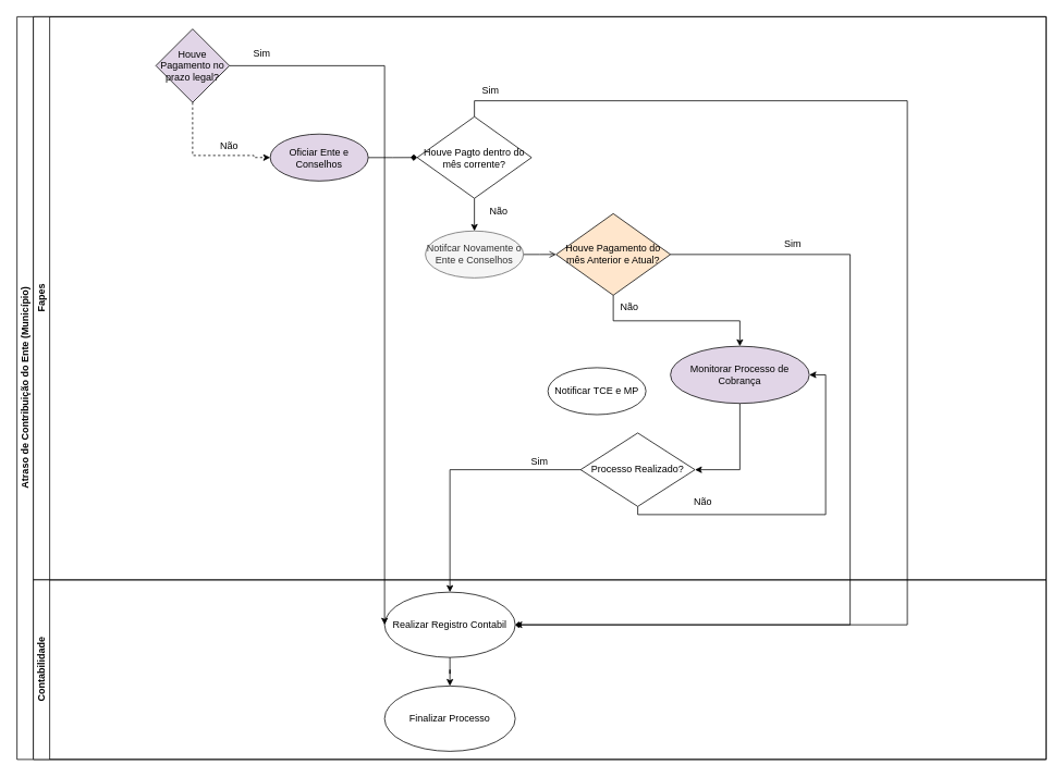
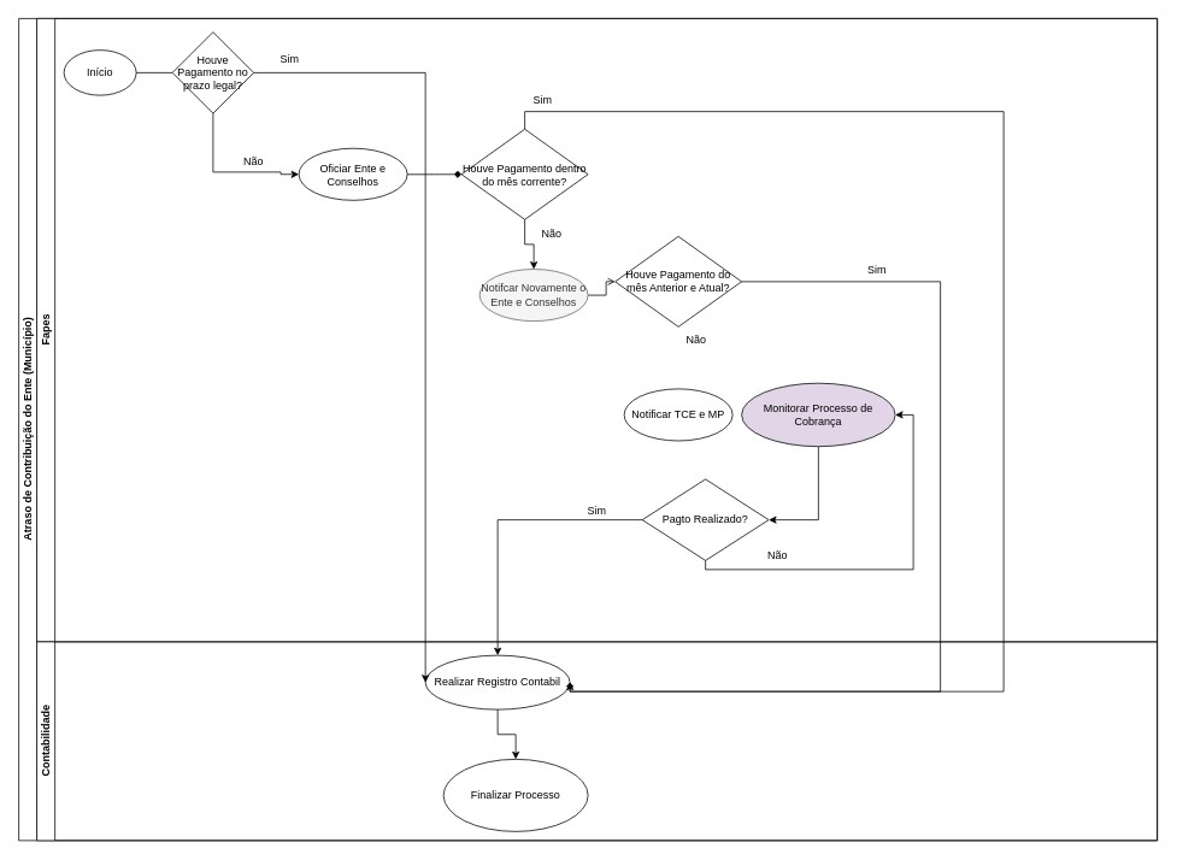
+ <mxCell id="4" value="Início" style="ellipse;whiteSpace=wrap;html=1;" vertex="1" parent="3"><mxGeometry x="30" y="35" width="80" height="50" as="geometry" /></mxCell>
+ <mxCell id="11" value="" style="edgeStyle=orthogonalEdgeStyle;rounded=0;orthogonalLoop=1;jettySize=auto;html=1;endArrow=none;" edge="1" parent="3" source="4" target="13"><mxGeometry relative="1" as="geometry"><mxPoint x="140" y="80" as="sourcePoint" /><mxPoint x="320" y="109" as="targetPoint" /></mxGeometry></mxCell>
- <mxCell id="13" value="Houve Pagamento no prazo legal?" style="rhombus;whiteSpace=wrap;html=1;fillColor=#e1d5e7;" vertex="1" parent="3"><mxGeometry x="150" y="15" width="90" height="90" as="geometry" /></mxCell>
+ <mxCell id="13" value="Houve Pagamento no prazo legal?" style="rhombus;whiteSpace=wrap;html=1;" vertex="1" parent="3"><mxGeometry x="150" y="15" width="90" height="90" as="geometry" /></mxCell>
- <mxCell id="12" style="edgeStyle=orthogonalEdgeStyle;rounded=0;orthogonalLoop=1;jettySize=auto;html=1;entryX=0;entryY=0.5;entryDx=0;entryDy=0;dashed=1;" edge="1" parent="3" source="13" target="6"><mxGeometry relative="1" as="geometry"><Array as="points"><mxPoint x="195" y="170" /><mxPoint x="270" y="170" /><mxPoint x="270" y="173" /></Array></mxGeometry></mxCell>
+ <mxCell id="12" style="edgeStyle=orthogonalEdgeStyle;rounded=0;orthogonalLoop=1;jettySize=auto;html=1;entryX=0;entryY=0.5;entryDx=0;entryDy=0;" edge="1" parent="3" source="13" target="6"><mxGeometry relative="1" as="geometry"><Array as="points"><mxPoint x="195" y="170" /><mxPoint x="270" y="170" /><mxPoint x="270" y="173" /></Array></mxGeometry></mxCell>
- <mxCell id="6" value="Oficiar Ente e Conselhos" style="ellipse;whiteSpace=wrap;html=1;fillColor=#e1d5e7;" vertex="1" parent="3"><mxGeometry x="290" y="143.75" width="120" height="57.5" as="geometry" /></mxCell>
+ <mxCell id="6" value="Oficiar Ente e Conselhos" style="ellipse;whiteSpace=wrap;html=1;" vertex="1" parent="3"><mxGeometry x="290" y="143.75" width="120" height="57.5" as="geometry" /></mxCell>
- <mxCell id="21" value="Houve Pagto dentro do mês corrente?" style="rhombus;whiteSpace=wrap;html=1;" vertex="1" parent="3"><mxGeometry x="470" y="122.5" width="140" height="100" as="geometry" /></mxCell>
+ <mxCell id="21" value="Houve Pagamento dentro do mês corrente?" style="rhombus;whiteSpace=wrap;html=1;" vertex="1" parent="3"><mxGeometry x="470" y="122.5" width="140" height="100" as="geometry" /></mxCell>
- <mxCell id="8" value="Notifcar Novamente o Ente e Conselhos" style="ellipse;whiteSpace=wrap;html=1;fillColor=#f5f5f5;fontColor=#333333;strokeColor=#666666;" vertex="1" parent="3"><mxGeometry x="480" y="262.5" width="120" height="57.5" as="geometry" /></mxCell>
+ <mxCell id="8" value="Notifcar Novamente o Ente e Conselhos" style="ellipse;whiteSpace=wrap;html=1;fillColor=#f5f5f5;fontColor=#333333;strokeColor=#666666;" vertex="1" parent="3"><mxGeometry x="490" y="277.5" width="120" height="57.5" as="geometry" /></mxCell>
- <mxCell id="19" value="Houve Pagamento do mês Anterior e Atual?" style="rhombus;whiteSpace=wrap;html=1;fillColor=#ffe6cc;" vertex="1" parent="3"><mxGeometry x="640" y="241.25" width="140" height="100" as="geometry" /></mxCell>
+ <mxCell id="19" value="Houve Pagamento do mês Anterior e Atual?" style="rhombus;whiteSpace=wrap;html=1;" vertex="1" parent="3"><mxGeometry x="640" y="241.25" width="140" height="100" as="geometry" /></mxCell>
- <mxCell id="18" style="edgeStyle=orthogonalEdgeStyle;rounded=0;orthogonalLoop=1;jettySize=auto;html=1;" edge="1" parent="3" source="19" target="10"><mxGeometry relative="1" as="geometry" /></mxCell>
- <mxCell id="23" value="Notificar TCE e MP" style="ellipse;whiteSpace=wrap;html=1;" vertex="1" parent="3"><mxGeometry x="630" y="430" width="120" height="57.5" as="geometry" /></mxCell>
+ <mxCell id="23" value="Notificar TCE e MP" style="ellipse;whiteSpace=wrap;html=1;" vertex="1" parent="3"><mxGeometry x="650" y="410" width="120" height="57.5" as="geometry" /></mxCell>
- <mxCell id="26" value="Processo Realizado?" style="rhombus;whiteSpace=wrap;html=1;" vertex="1" parent="3"><mxGeometry x="670" y="510" width="140" height="90" as="geometry" /></mxCell>
+ <mxCell id="26" value="Pagto Realizado?" style="rhombus;whiteSpace=wrap;html=1;" vertex="1" parent="3"><mxGeometry x="670" y="510" width="140" height="90" as="geometry" /></mxCell>
- <mxCell id="31" value="Realizar Registro Contabil" style="ellipse;whiteSpace=wrap;html=1;" vertex="1" parent="29"><mxGeometry x="430" y="15" width="160" height="80" as="geometry" /></mxCell>
+ <mxCell id="31" value="Realizar Registro Contabil" style="ellipse;whiteSpace=wrap;html=1;" vertex="1" parent="29"><mxGeometry x="430" y="15" width="160" height="60" as="geometry" /></mxCell>
- <mxCell id="30" value="Finalizar Processo" style="ellipse;whiteSpace=wrap;html=1;" vertex="1" parent="29"><mxGeometry x="430" y="130" width="160" height="80" as="geometry" /></mxCell>
+ <mxCell id="30" value="Finalizar Processo" style="ellipse;whiteSpace=wrap;html=1;" vertex="1" parent="29"><mxGeometry x="450" y="130" width="160" height="80" as="geometry" /></mxCell>
